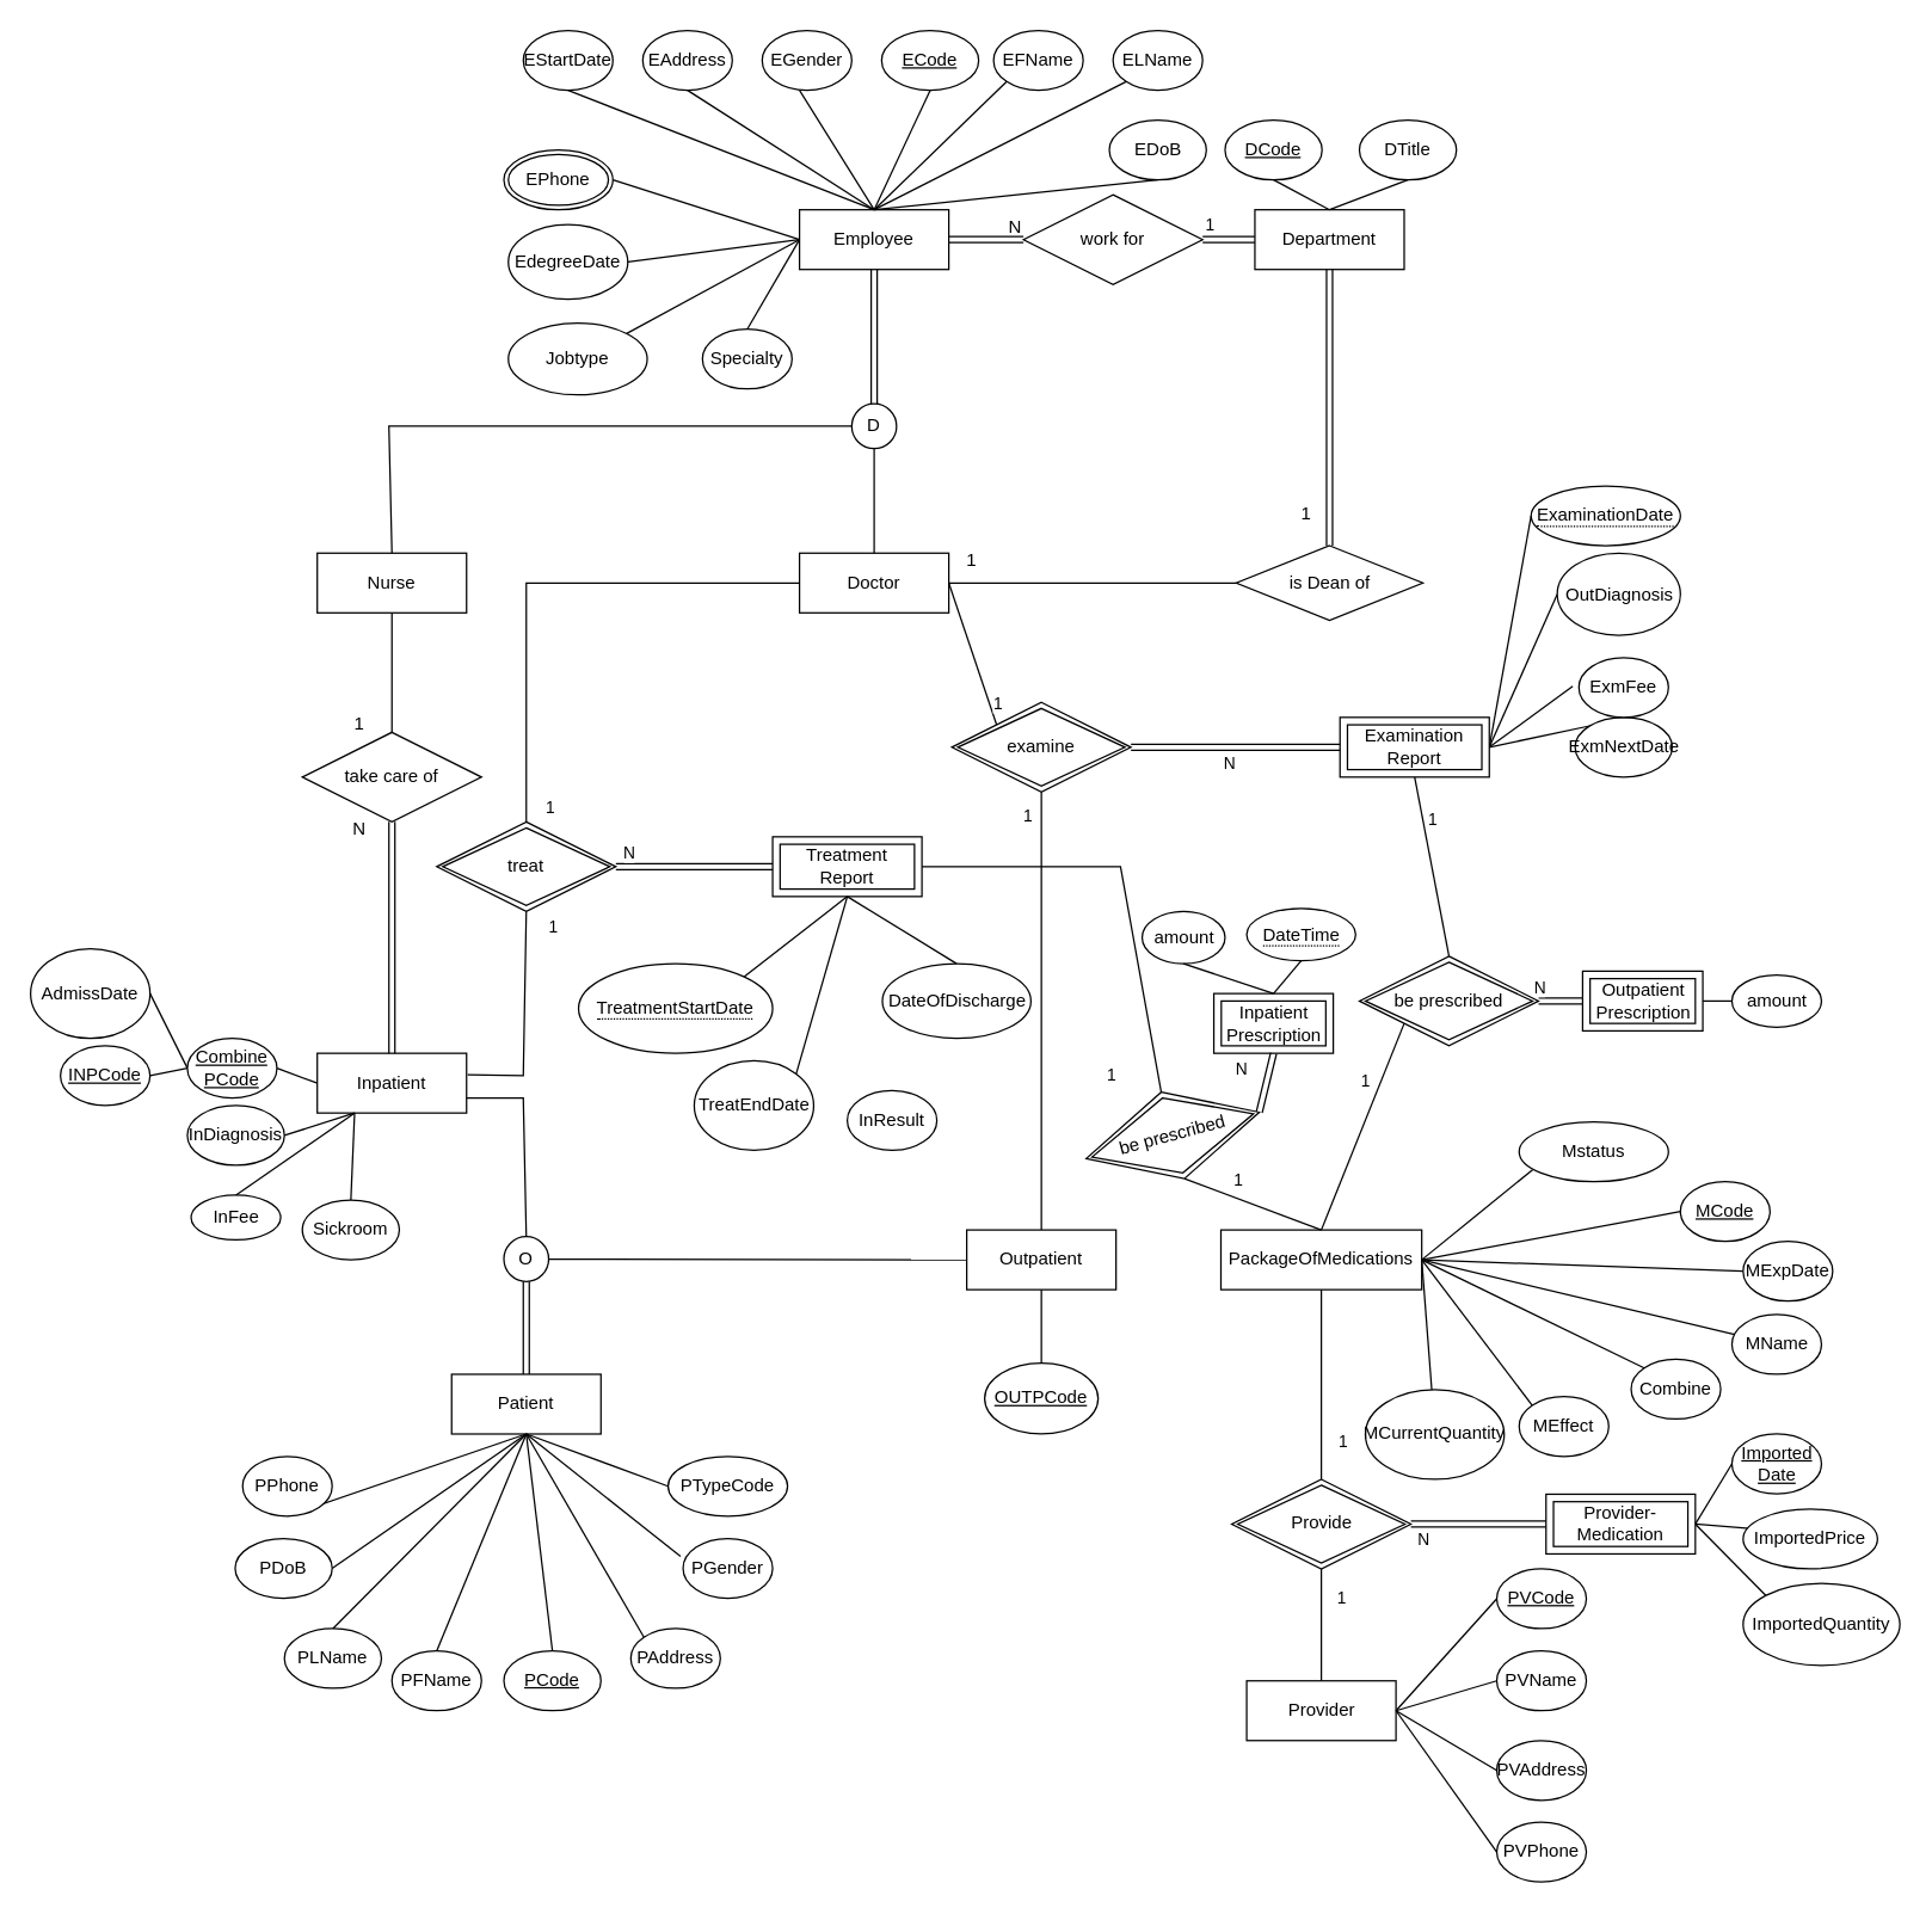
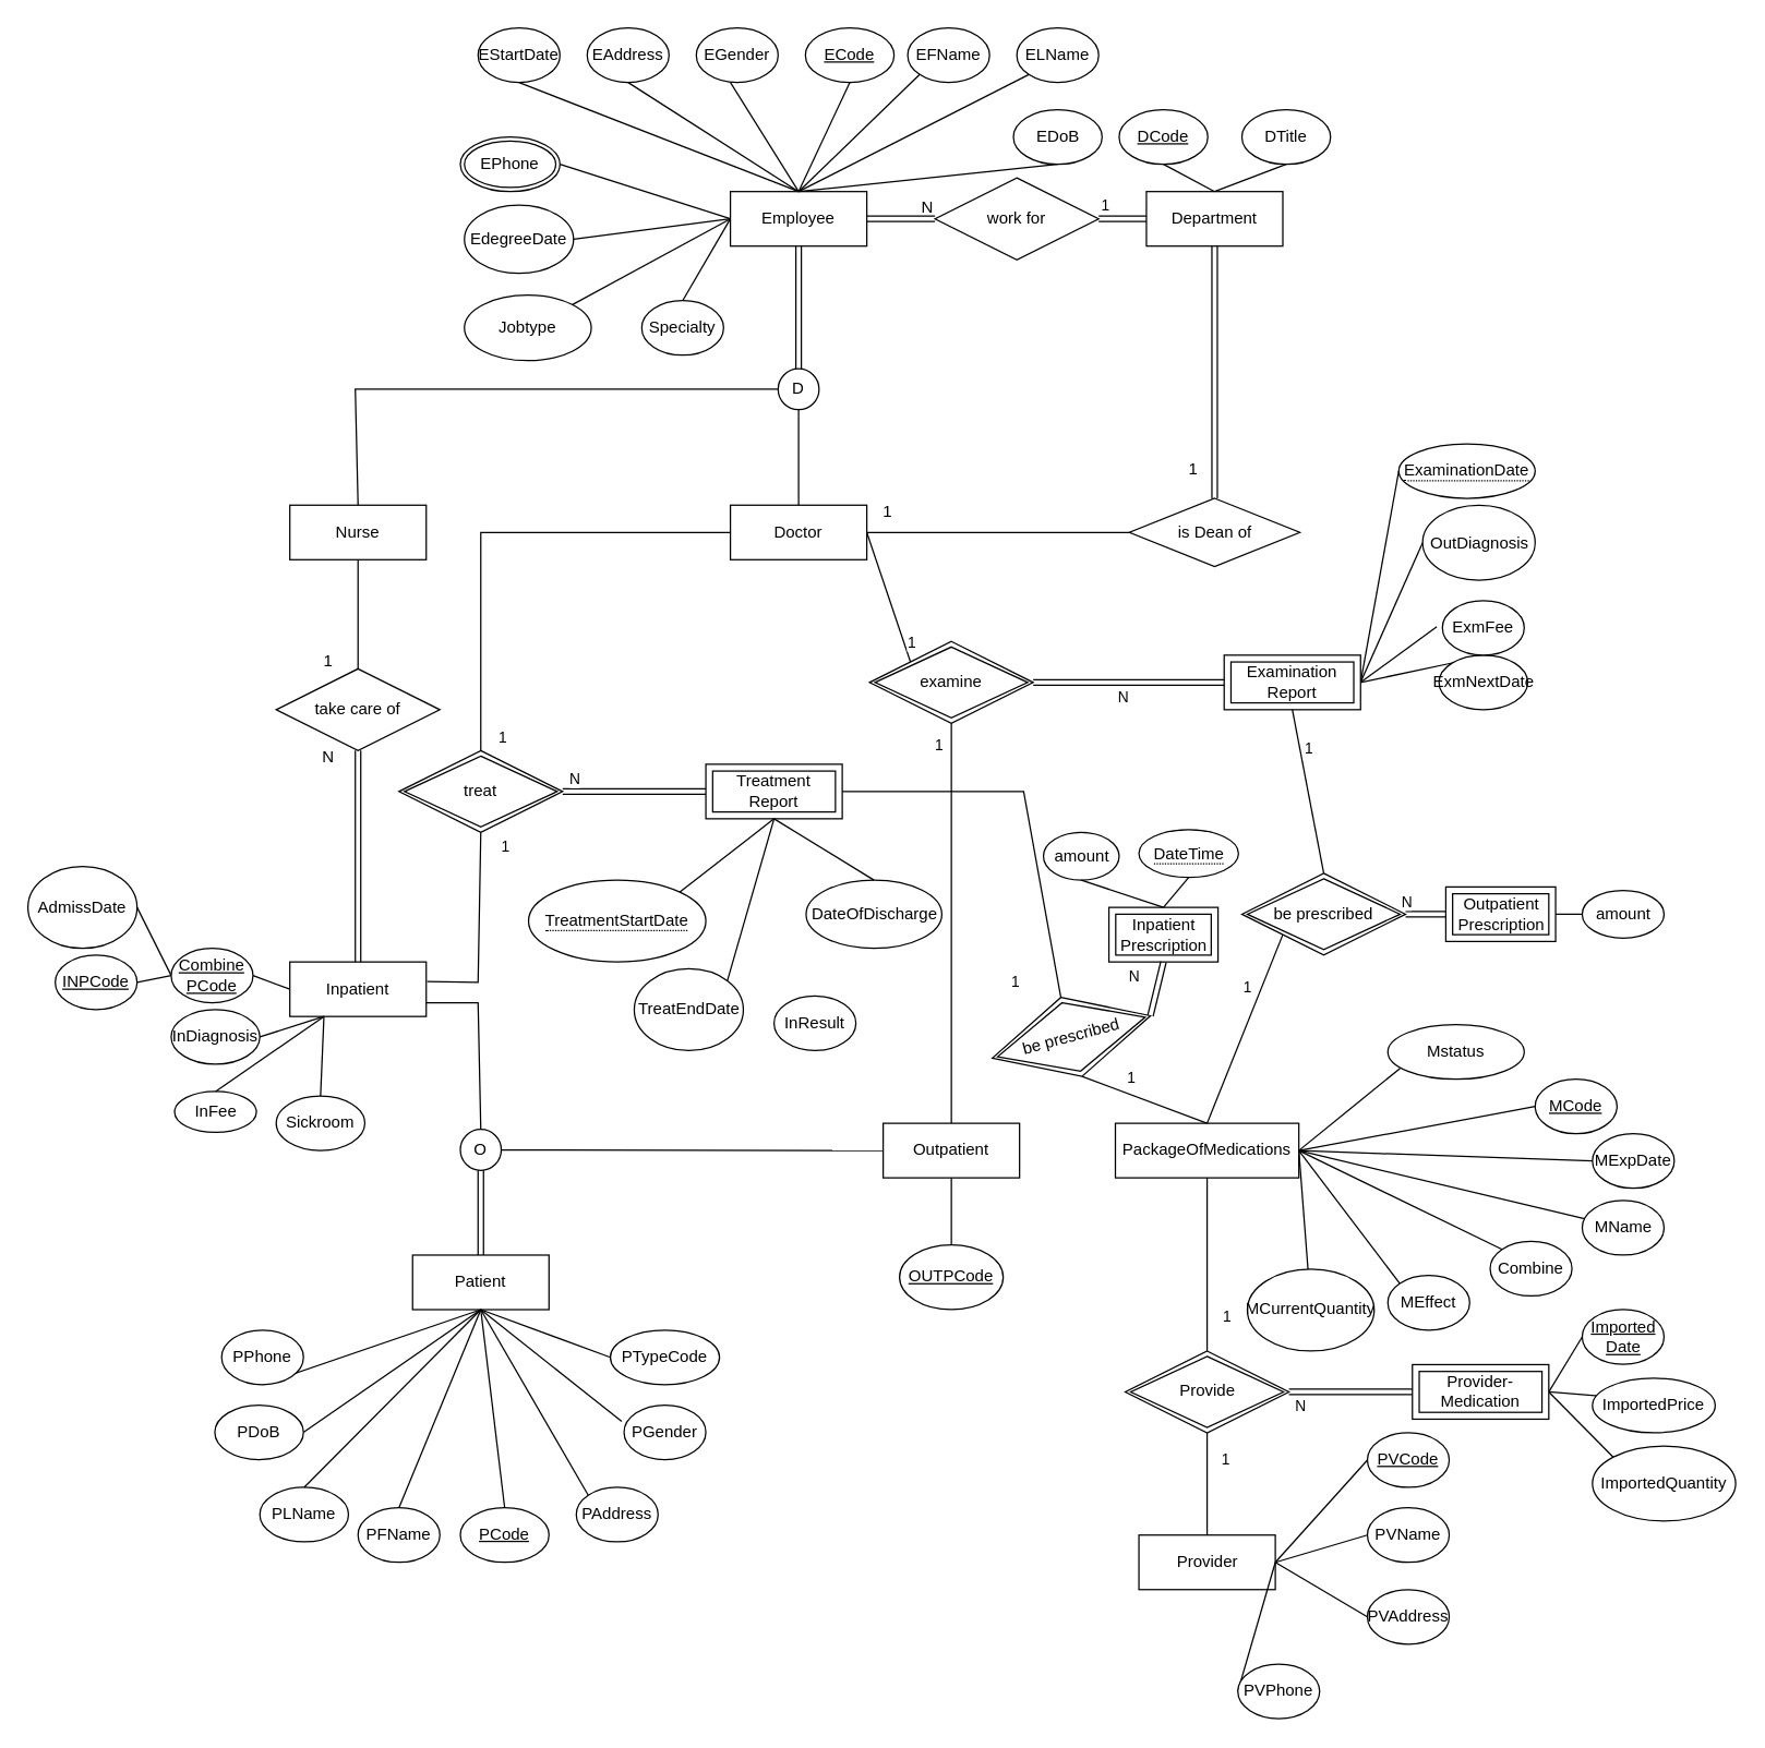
- <mxCell id="93" value="&lt;div&gt;PVPhone&lt;/div&gt;" style="ellipse;whiteSpace=wrap;html=1;align=center;" parent="1" vertex="1"><mxGeometry x="1002" y="1220" width="60" height="40" as="geometry" /></mxCell>
+ <mxCell id="93" value="&lt;div&gt;PVPhone&lt;/div&gt;" style="ellipse;whiteSpace=wrap;html=1;align=center;" parent="1" vertex="1"><mxGeometry x="907" y="1220" width="60" height="40" as="geometry" /></mxCell>
